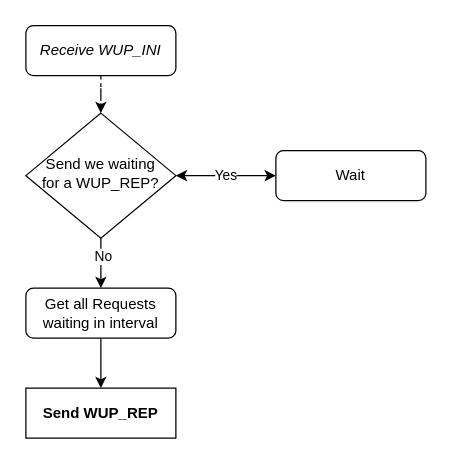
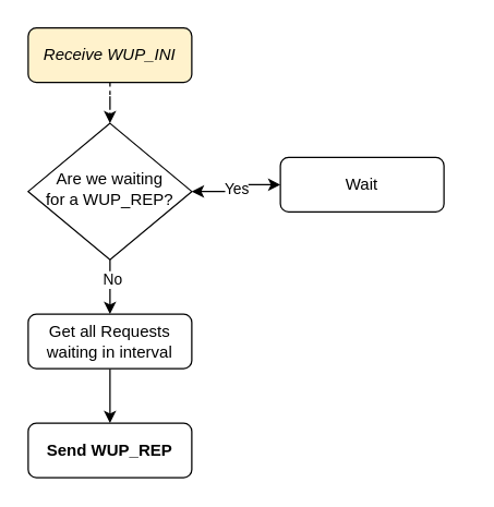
- <mxCell id="3" value="Receive WUP_INI" style="rounded=1;whiteSpace=wrap;html=1;fontSize=12;glass=0;strokeWidth=1;shadow=0;fontStyle=2" vertex="1" parent="1"><mxGeometry x="20" y="20" width="120" height="40" as="geometry" /></mxCell>
+ <mxCell id="3" value="Receive WUP_INI" style="rounded=1;whiteSpace=wrap;html=1;fontSize=12;glass=0;strokeWidth=1;shadow=0;fontStyle=2;fillColor=#fff2cc;" vertex="1" parent="1"><mxGeometry x="20" y="20" width="120" height="40" as="geometry" /></mxCell>
- <mxCell id="9" value="&lt;div&gt;Send we waiting &lt;br&gt;&lt;/div&gt;&lt;div&gt;for a WUP_REP?&lt;/div&gt;" style="rhombus;whiteSpace=wrap;html=1;shadow=0;fontFamily=Helvetica;fontSize=12;align=center;strokeWidth=1;spacing=6;spacingTop=-4;" vertex="1" parent="1"><mxGeometry x="20" y="90" width="120" height="100" as="geometry" /></mxCell>
+ <mxCell id="9" value="&lt;div&gt;Are we waiting &lt;br&gt;&lt;/div&gt;&lt;div&gt;for a WUP_REP?&lt;/div&gt;" style="rhombus;whiteSpace=wrap;html=1;shadow=0;fontFamily=Helvetica;fontSize=12;align=center;strokeWidth=1;spacing=6;spacingTop=-4;" vertex="1" parent="1"><mxGeometry x="20" y="90" width="120" height="100" as="geometry" /></mxCell>
- <mxCell id="10" value="Wait" style="rounded=1;whiteSpace=wrap;html=1;fontSize=12;glass=0;strokeWidth=1;shadow=0;" vertex="1" parent="1"><mxGeometry x="220" y="120" width="120" height="40" as="geometry" /></mxCell>
+ <mxCell id="10" value="Wait" style="rounded=1;whiteSpace=wrap;html=1;fontSize=12;glass=0;strokeWidth=1;shadow=0;" vertex="1" parent="1"><mxGeometry x="205" y="115" width="120" height="40" as="geometry" /></mxCell>
- <mxCell id="11" value="Send WUP_REP" style="whiteSpace=wrap;html=1;fontSize=12;glass=0;strokeWidth=1;shadow=0;fontStyle=1;rounded=0;" vertex="1" parent="1"><mxGeometry x="20" y="310" width="120" height="40" as="geometry" /></mxCell>
+ <mxCell id="11" value="Send WUP_REP" style="rounded=1;whiteSpace=wrap;html=1;fontSize=12;glass=0;strokeWidth=1;shadow=0;fontStyle=1" vertex="1" parent="1"><mxGeometry x="20" y="310" width="120" height="40" as="geometry" /></mxCell>
